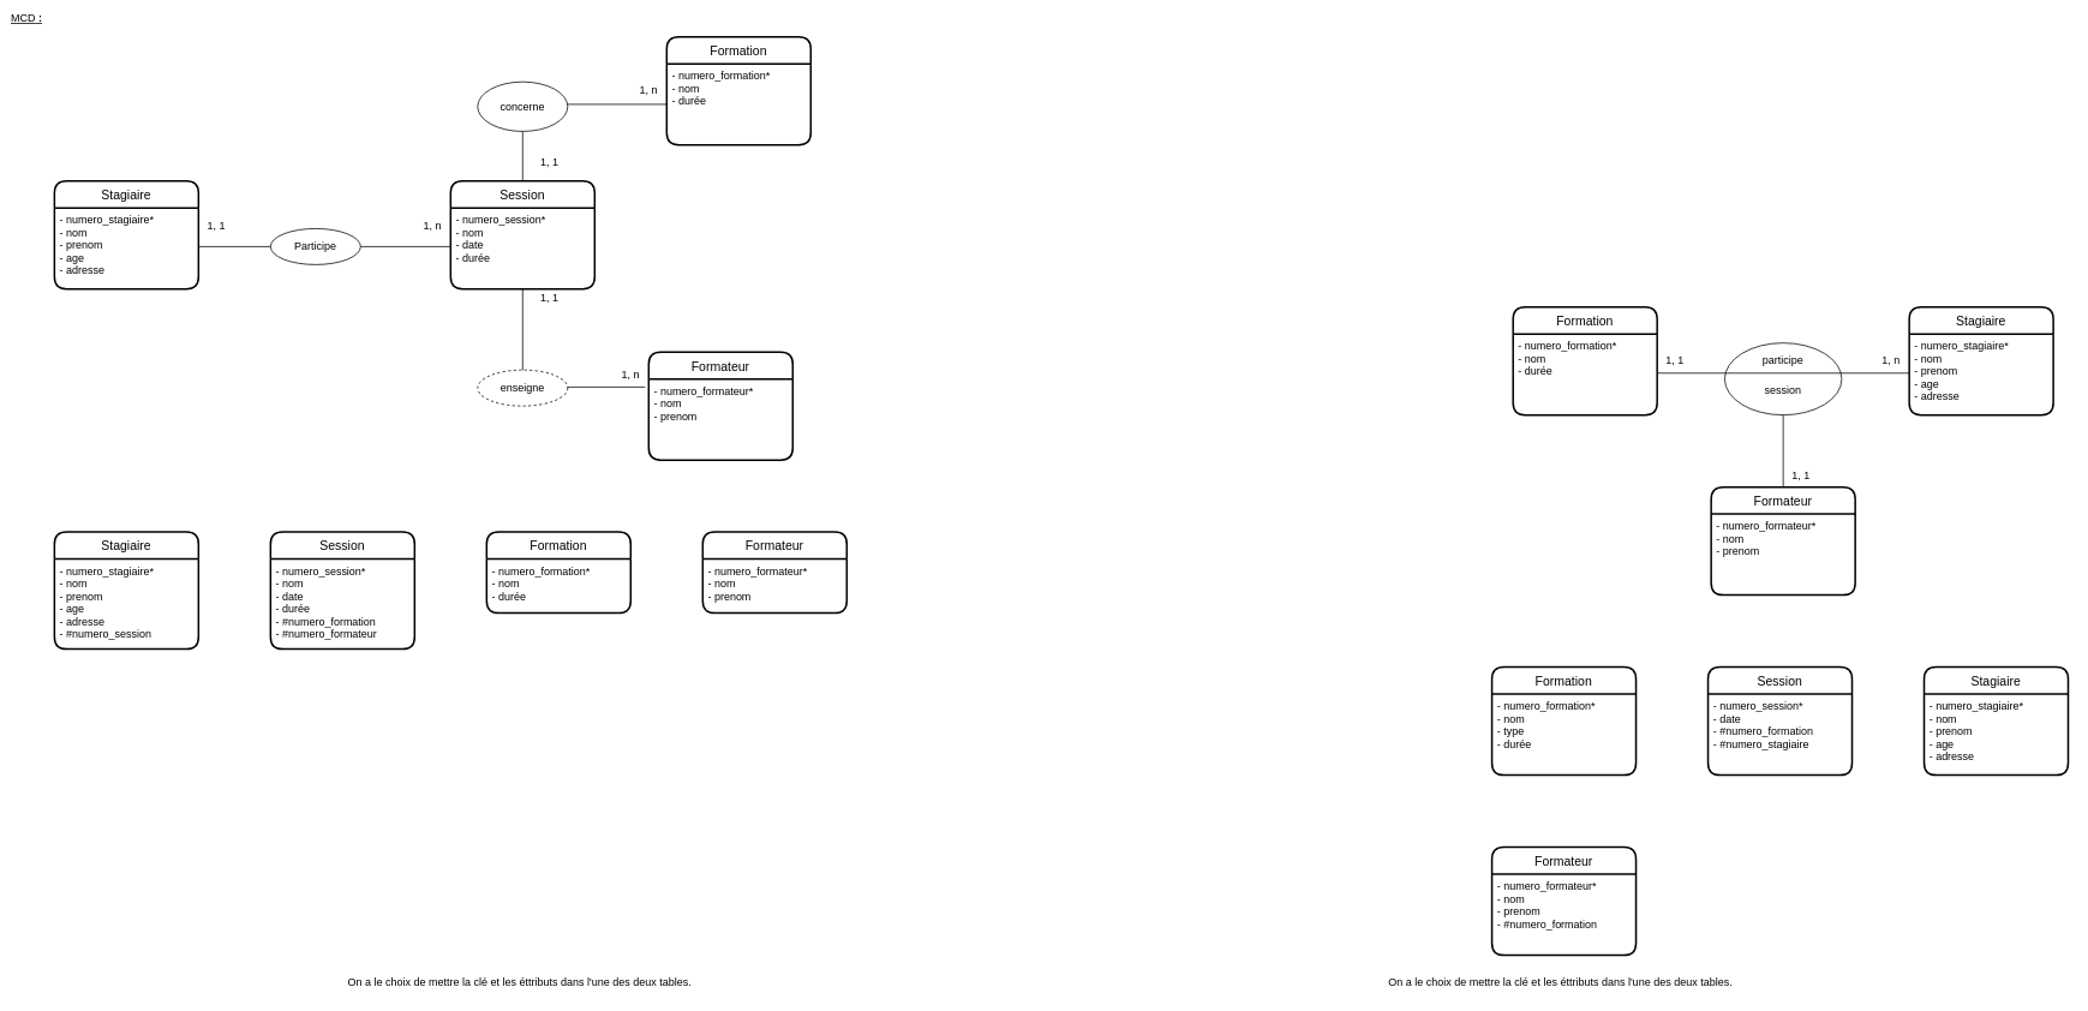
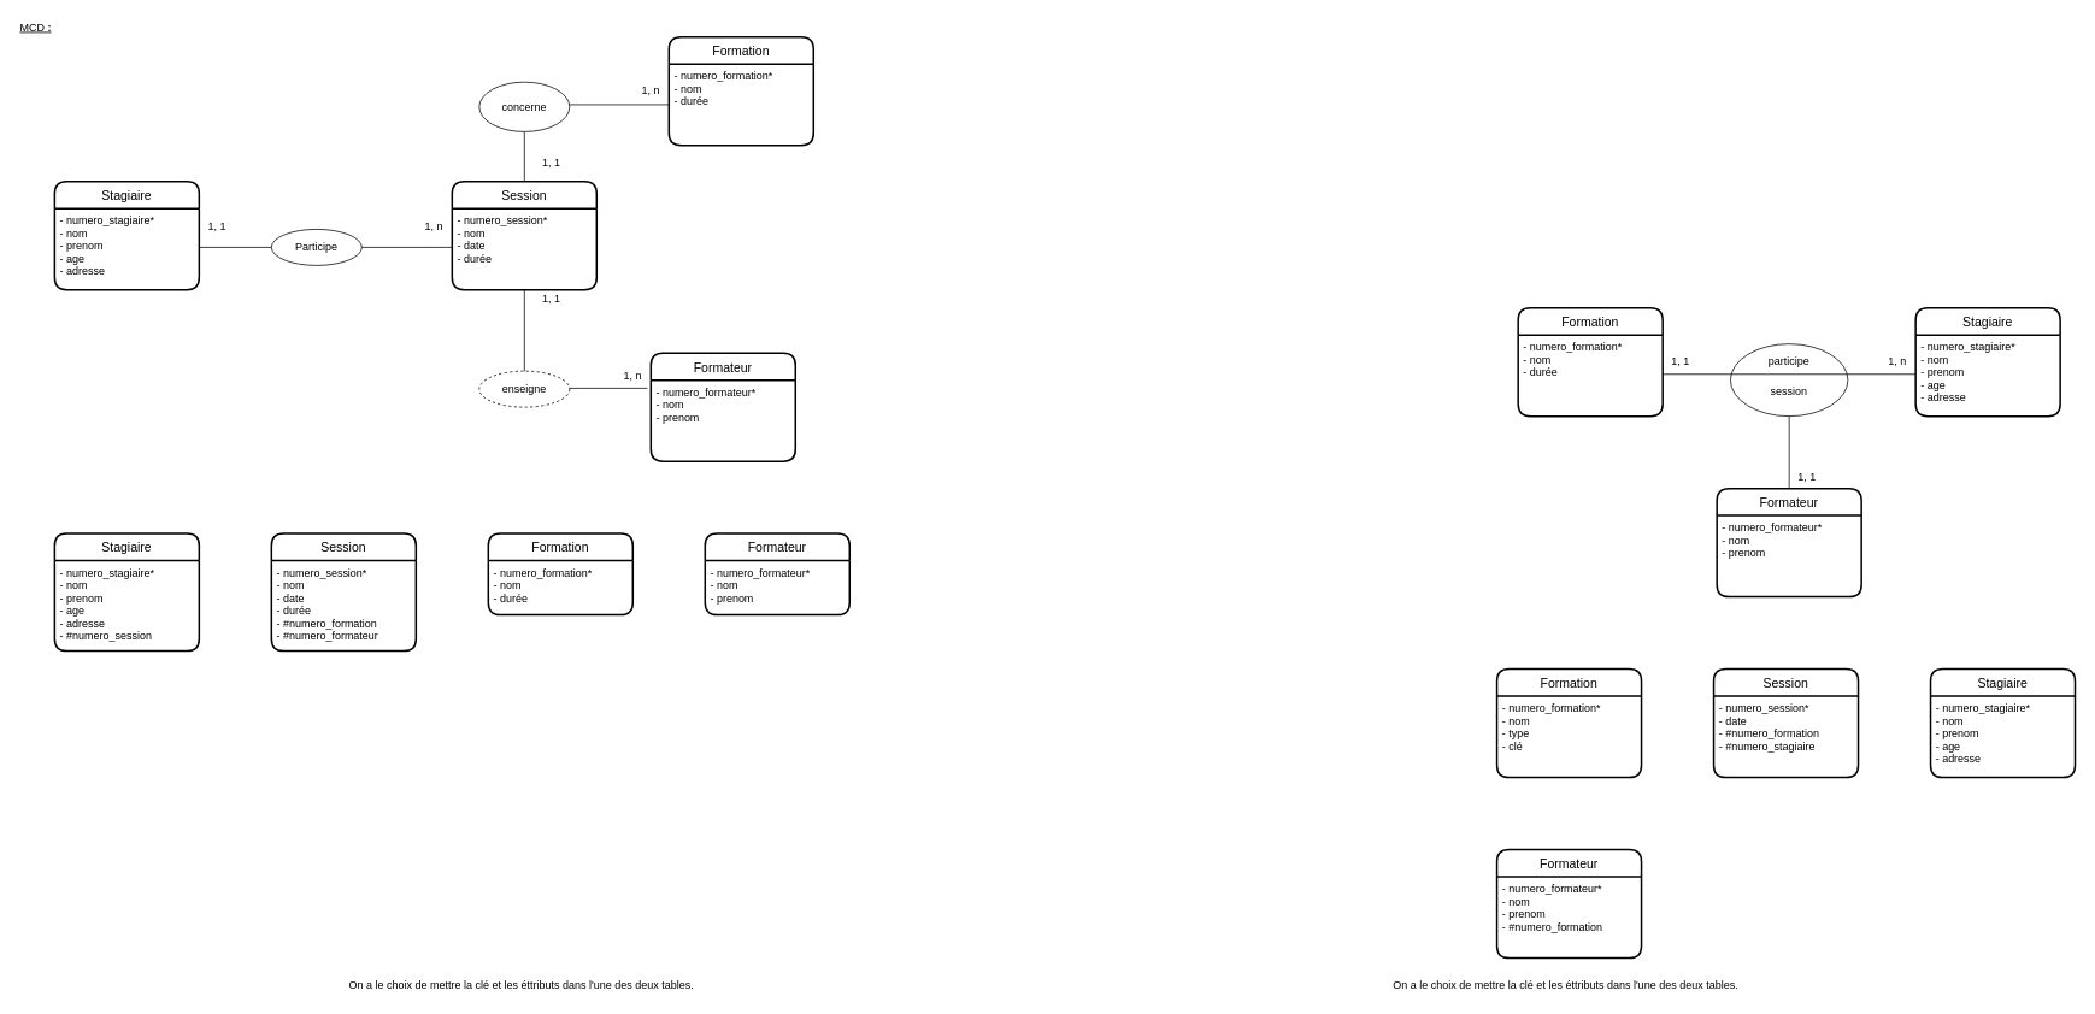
- <mxCell id="2" value="&lt;u&gt;MCD&lt;b&gt;&amp;nbsp;:&lt;/b&gt;&lt;/u&gt;" style="text;html=1;strokeColor=none;fillColor=none;align=left;verticalAlign=middle;whiteSpace=wrap;rounded=0;" parent="1" vertex="1"><mxGeometry x="10" y="10" width="330" height="20" as="geometry" /></mxCell>
+ <mxCell id="2" value="&lt;u&gt;MCD&lt;b&gt;&amp;nbsp;:&lt;/b&gt;&lt;/u&gt;" style="text;html=1;strokeColor=none;fillColor=none;align=left;verticalAlign=middle;whiteSpace=wrap;rounded=0;" parent="1" vertex="1"><mxGeometry x="20" y="20" width="330" height="20" as="geometry" /></mxCell>
- <mxCell id="26" value="- numero_formation*&#10;- nom&#10;- type&#10;- durée&#10;" style="align=left;strokeColor=none;fillColor=none;spacingLeft=4;fontSize=12;verticalAlign=top;resizable=0;rotatable=0;part=1;" vertex="1" parent="25"><mxGeometry y="30" width="160" height="90" as="geometry" /></mxCell>
+ <mxCell id="26" value="- numero_formation*&#10;- nom&#10;- type&#10;- clé&#10;" style="align=left;strokeColor=none;fillColor=none;spacingLeft=4;fontSize=12;verticalAlign=top;resizable=0;rotatable=0;part=1;" vertex="1" parent="25"><mxGeometry y="30" width="160" height="90" as="geometry" /></mxCell>
